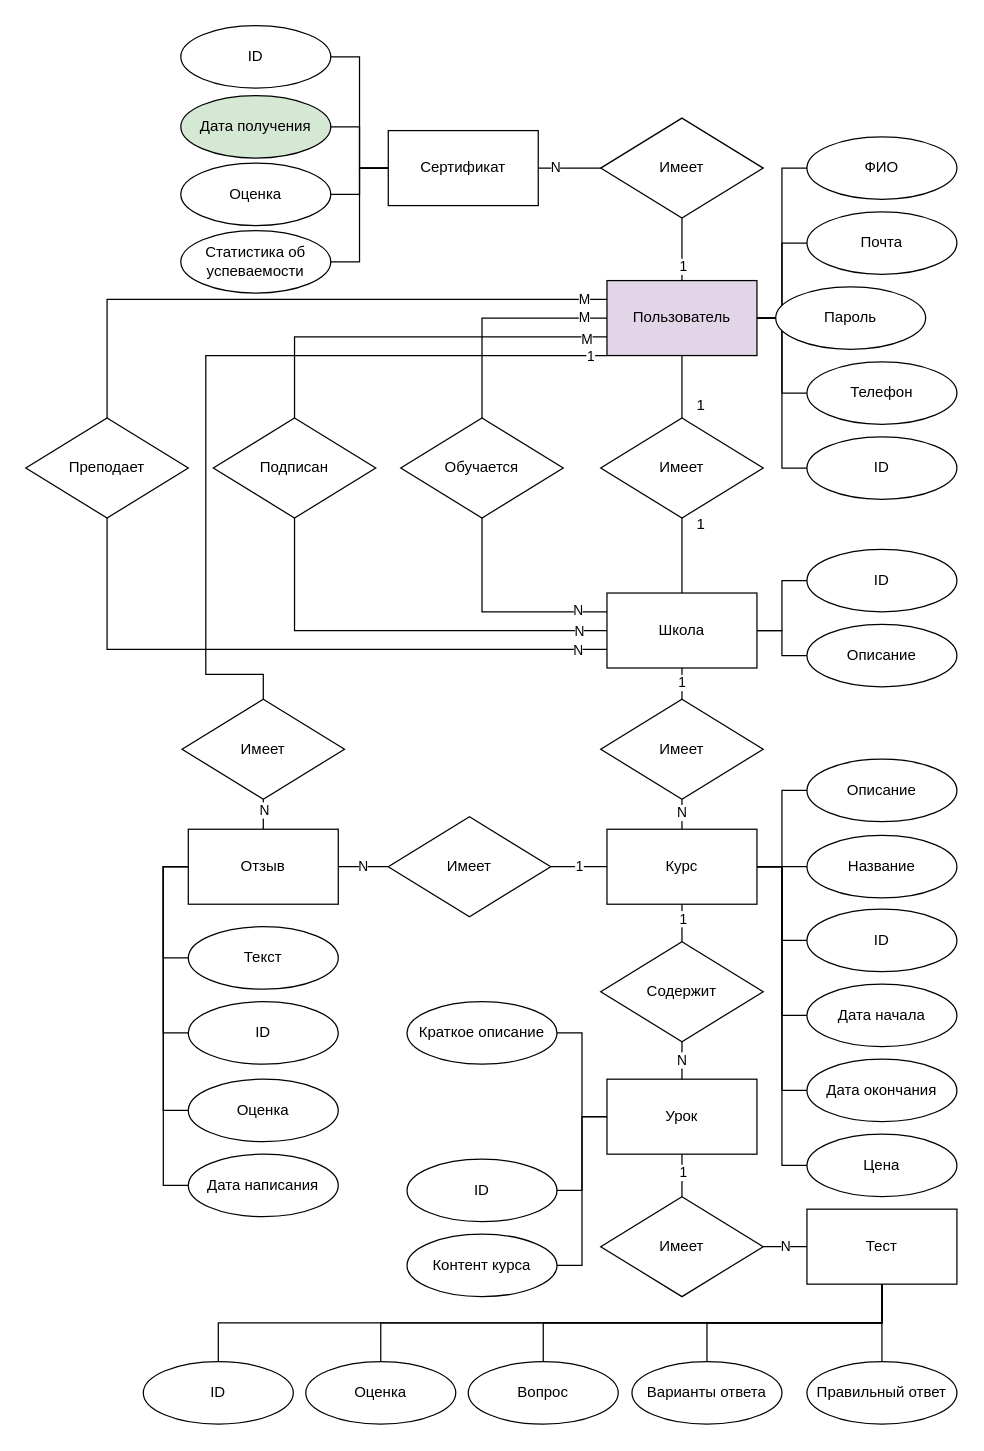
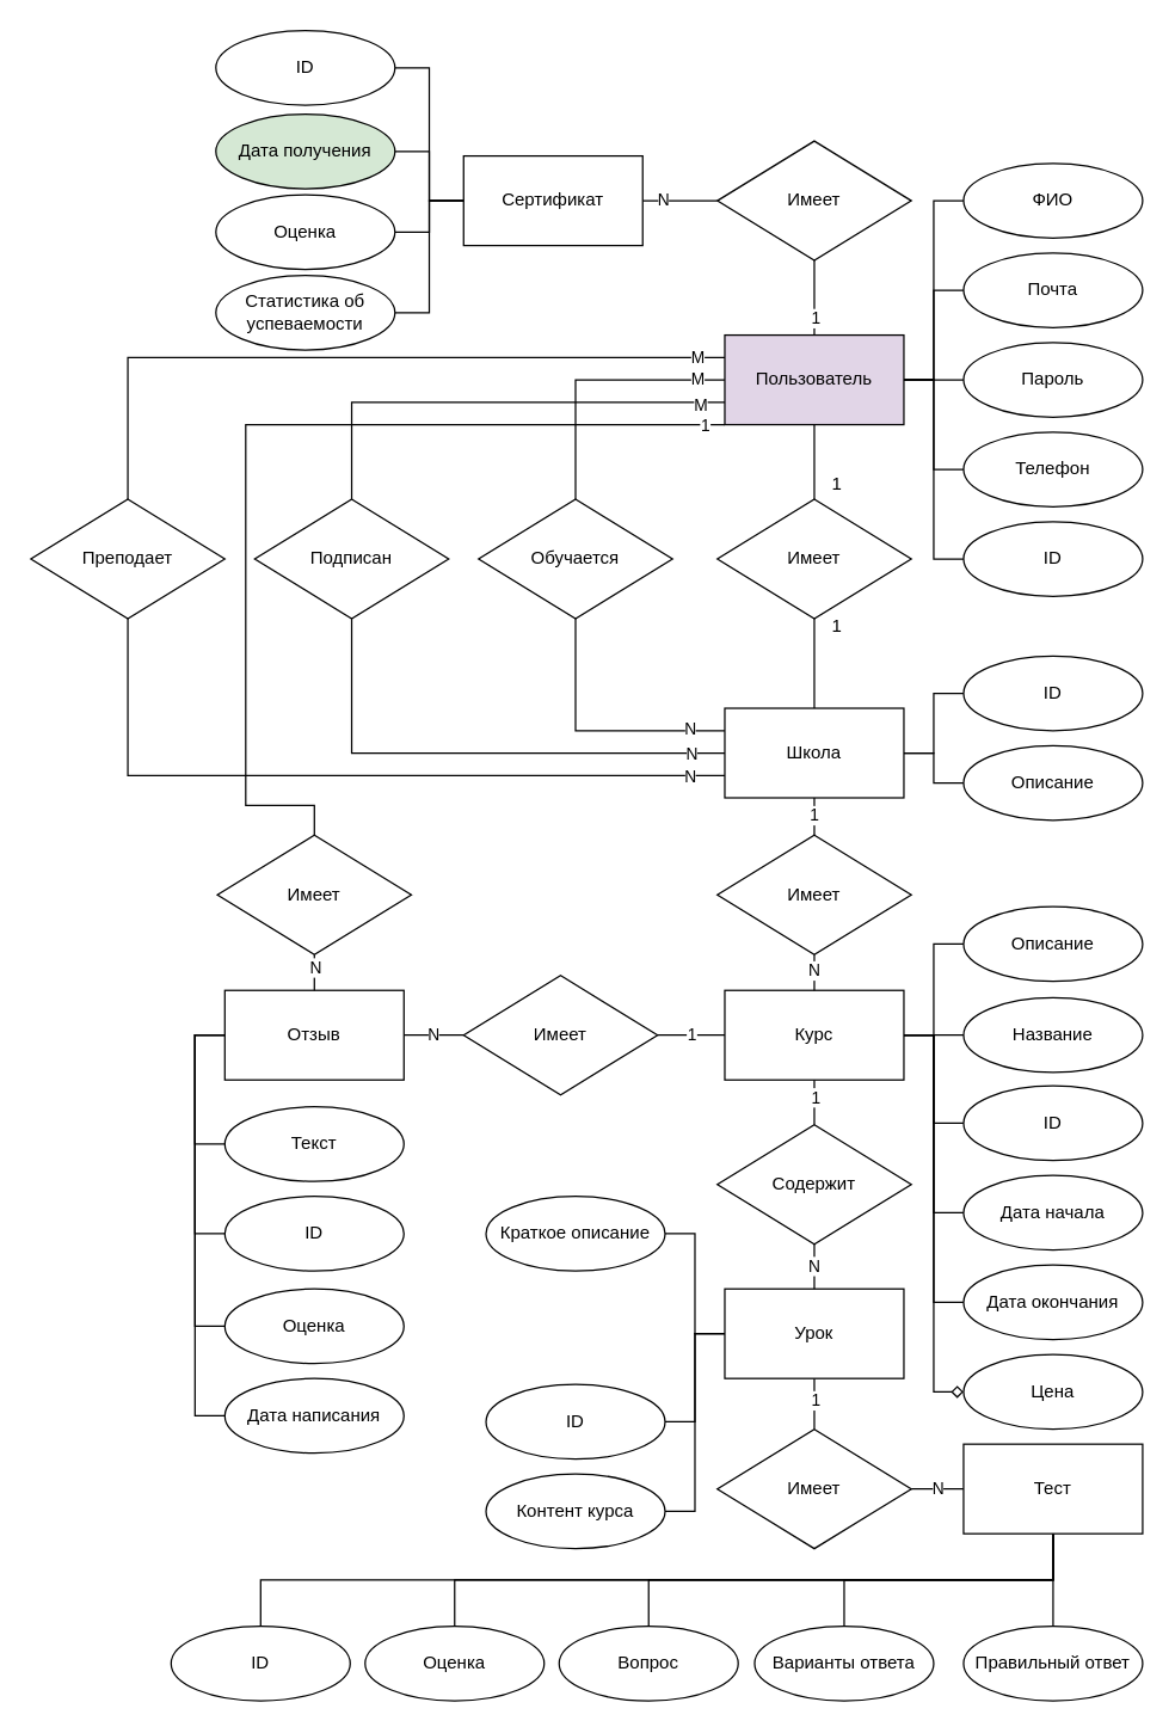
- <mxCell id="21" value="Пароль" style="ellipse;whiteSpace=wrap;html=1;" vertex="1" parent="1"><mxGeometry x="620" y="229" width="120" height="50" as="geometry" /></mxCell>
+ <mxCell id="21" value="Пароль" style="ellipse;whiteSpace=wrap;html=1;" vertex="1" parent="1"><mxGeometry x="645" y="229" width="120" height="50" as="geometry" /></mxCell>
- <mxCell id="47" style="edgeStyle=orthogonalEdgeStyle;rounded=0;orthogonalLoop=1;jettySize=auto;html=1;exitX=1;exitY=0.5;exitDx=0;exitDy=0;entryX=0;entryY=0.5;entryDx=0;entryDy=0;endArrow=none;endFill=0;" edge="1" parent="1" source="48" target="109"><mxGeometry relative="1" as="geometry" /></mxCell>
+ <mxCell id="47" style="edgeStyle=orthogonalEdgeStyle;rounded=0;orthogonalLoop=1;jettySize=auto;html=1;exitX=1;exitY=0.5;exitDx=0;exitDy=0;entryX=0;entryY=0.5;entryDx=0;entryDy=0;endArrow=diamond;endFill=0;" edge="1" parent="1" source="48" target="109"><mxGeometry relative="1" as="geometry" /></mxCell>
